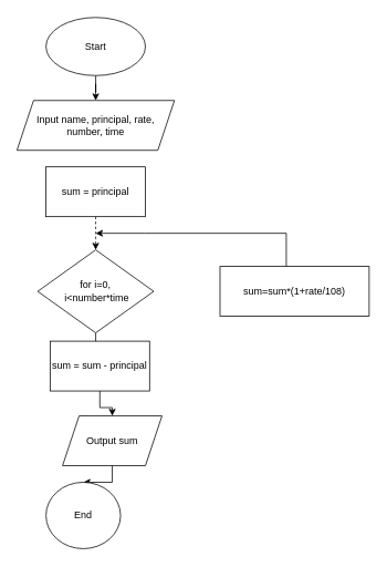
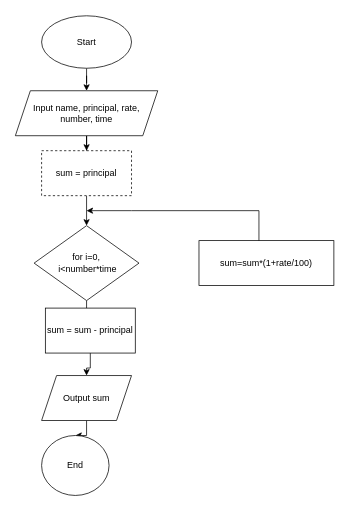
+ <mxCell id="4" value="" style="edgeStyle=orthogonalEdgeStyle;rounded=0;orthogonalLoop=1;jettySize=auto;html=1;" parent="1" source="5" target="7" edge="1"><mxGeometry relative="1" as="geometry" /></mxCell>
- <mxCell id="7" value="sum = principal" style="rounded=0;whiteSpace=wrap;html=1;" parent="1" vertex="1"><mxGeometry x="55" y="200" width="120" height="60" as="geometry" /></mxCell>
+ <mxCell id="7" value="sum = principal" style="rounded=0;whiteSpace=wrap;html=1;dashed=1;" parent="1" vertex="1"><mxGeometry x="55" y="200" width="120" height="60" as="geometry" /></mxCell>
- <mxCell id="6" value="" style="edgeStyle=orthogonalEdgeStyle;rounded=0;orthogonalLoop=1;jettySize=auto;html=1;dashed=1;" parent="1" source="7" target="9" edge="1"><mxGeometry relative="1" as="geometry" /></mxCell>
+ <mxCell id="6" value="" style="edgeStyle=orthogonalEdgeStyle;rounded=0;orthogonalLoop=1;jettySize=auto;html=1;" parent="1" source="7" target="9" edge="1"><mxGeometry relative="1" as="geometry" /></mxCell>
- <mxCell id="11" value="sum=sum*(1+rate/108)" style="rounded=0;whiteSpace=wrap;html=1;" parent="1" vertex="1"><mxGeometry x="265" y="320" width="180" height="60" as="geometry" /></mxCell>
+ <mxCell id="11" value="sum=sum*(1+rate/100)" style="rounded=0;whiteSpace=wrap;html=1;" parent="1" vertex="1"><mxGeometry x="265" y="320" width="180" height="60" as="geometry" /></mxCell>
- <mxCell id="15" value="Output sum" style="shape=parallelogram;perimeter=parallelogramPerimeter;whiteSpace=wrap;html=1;fixedSize=1;" parent="1" vertex="1"><mxGeometry x="75" y="500" width="120" height="60" as="geometry" /></mxCell>
+ <mxCell id="15" value="Output sum" style="shape=parallelogram;perimeter=parallelogramPerimeter;whiteSpace=wrap;html=1;fixedSize=1;" parent="1" vertex="1"><mxGeometry x="55" y="500" width="120" height="60" as="geometry" /></mxCell>
